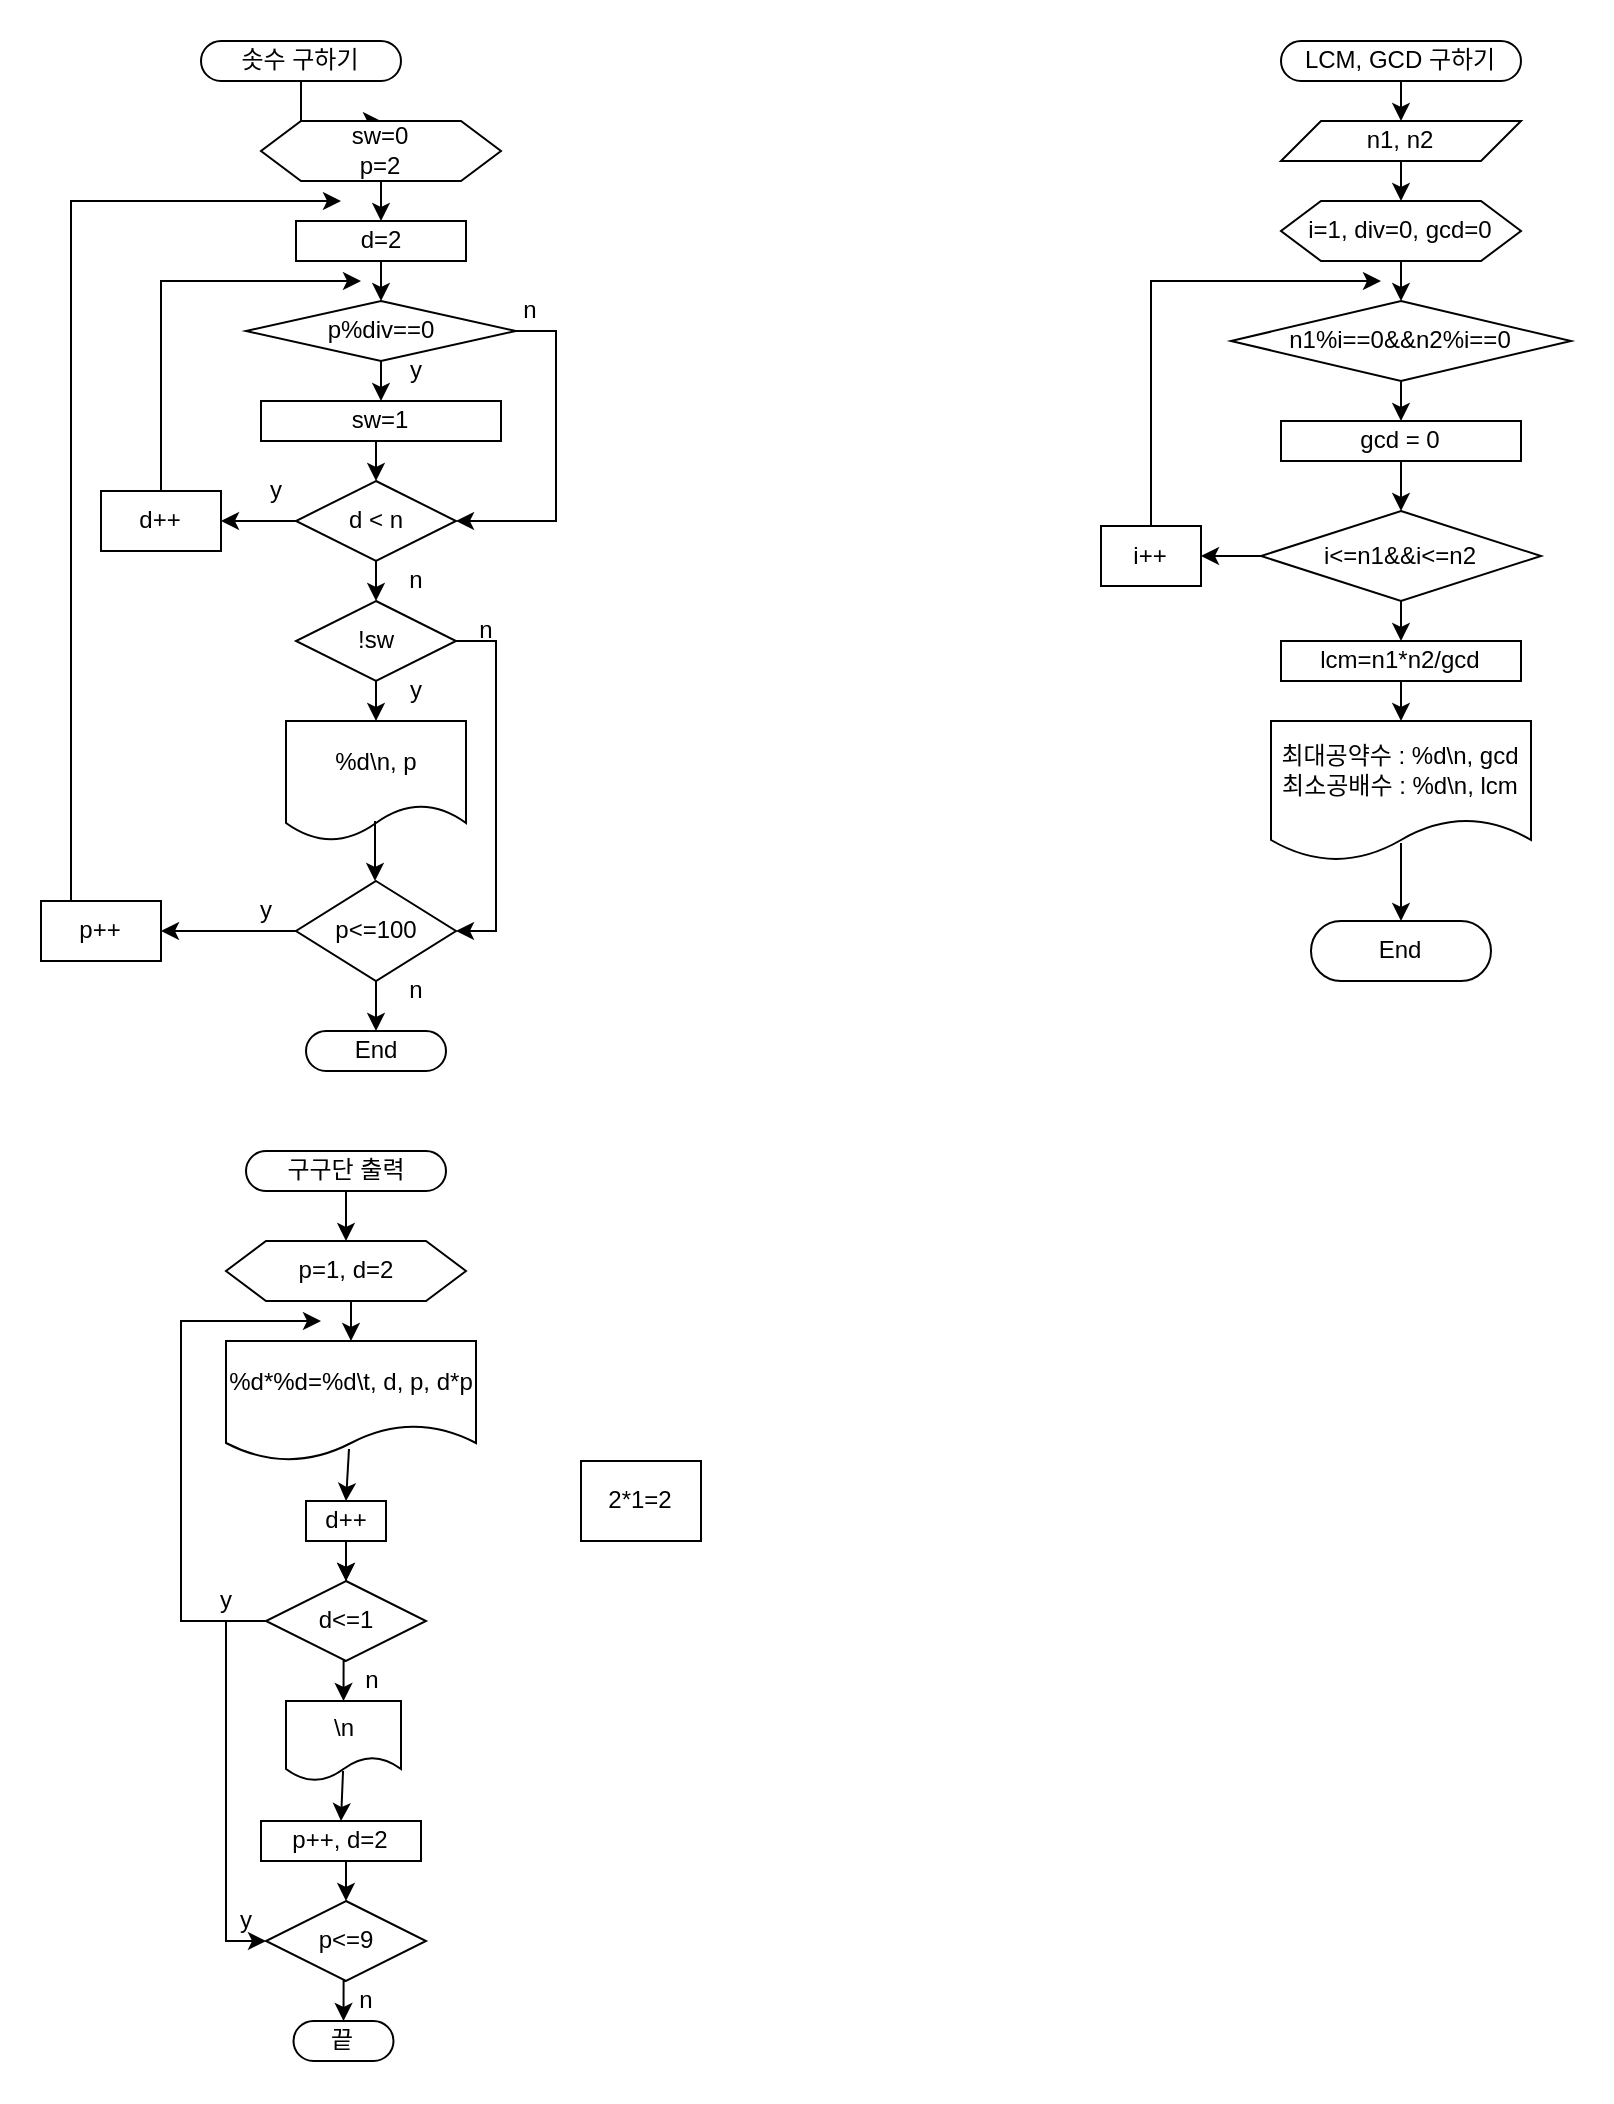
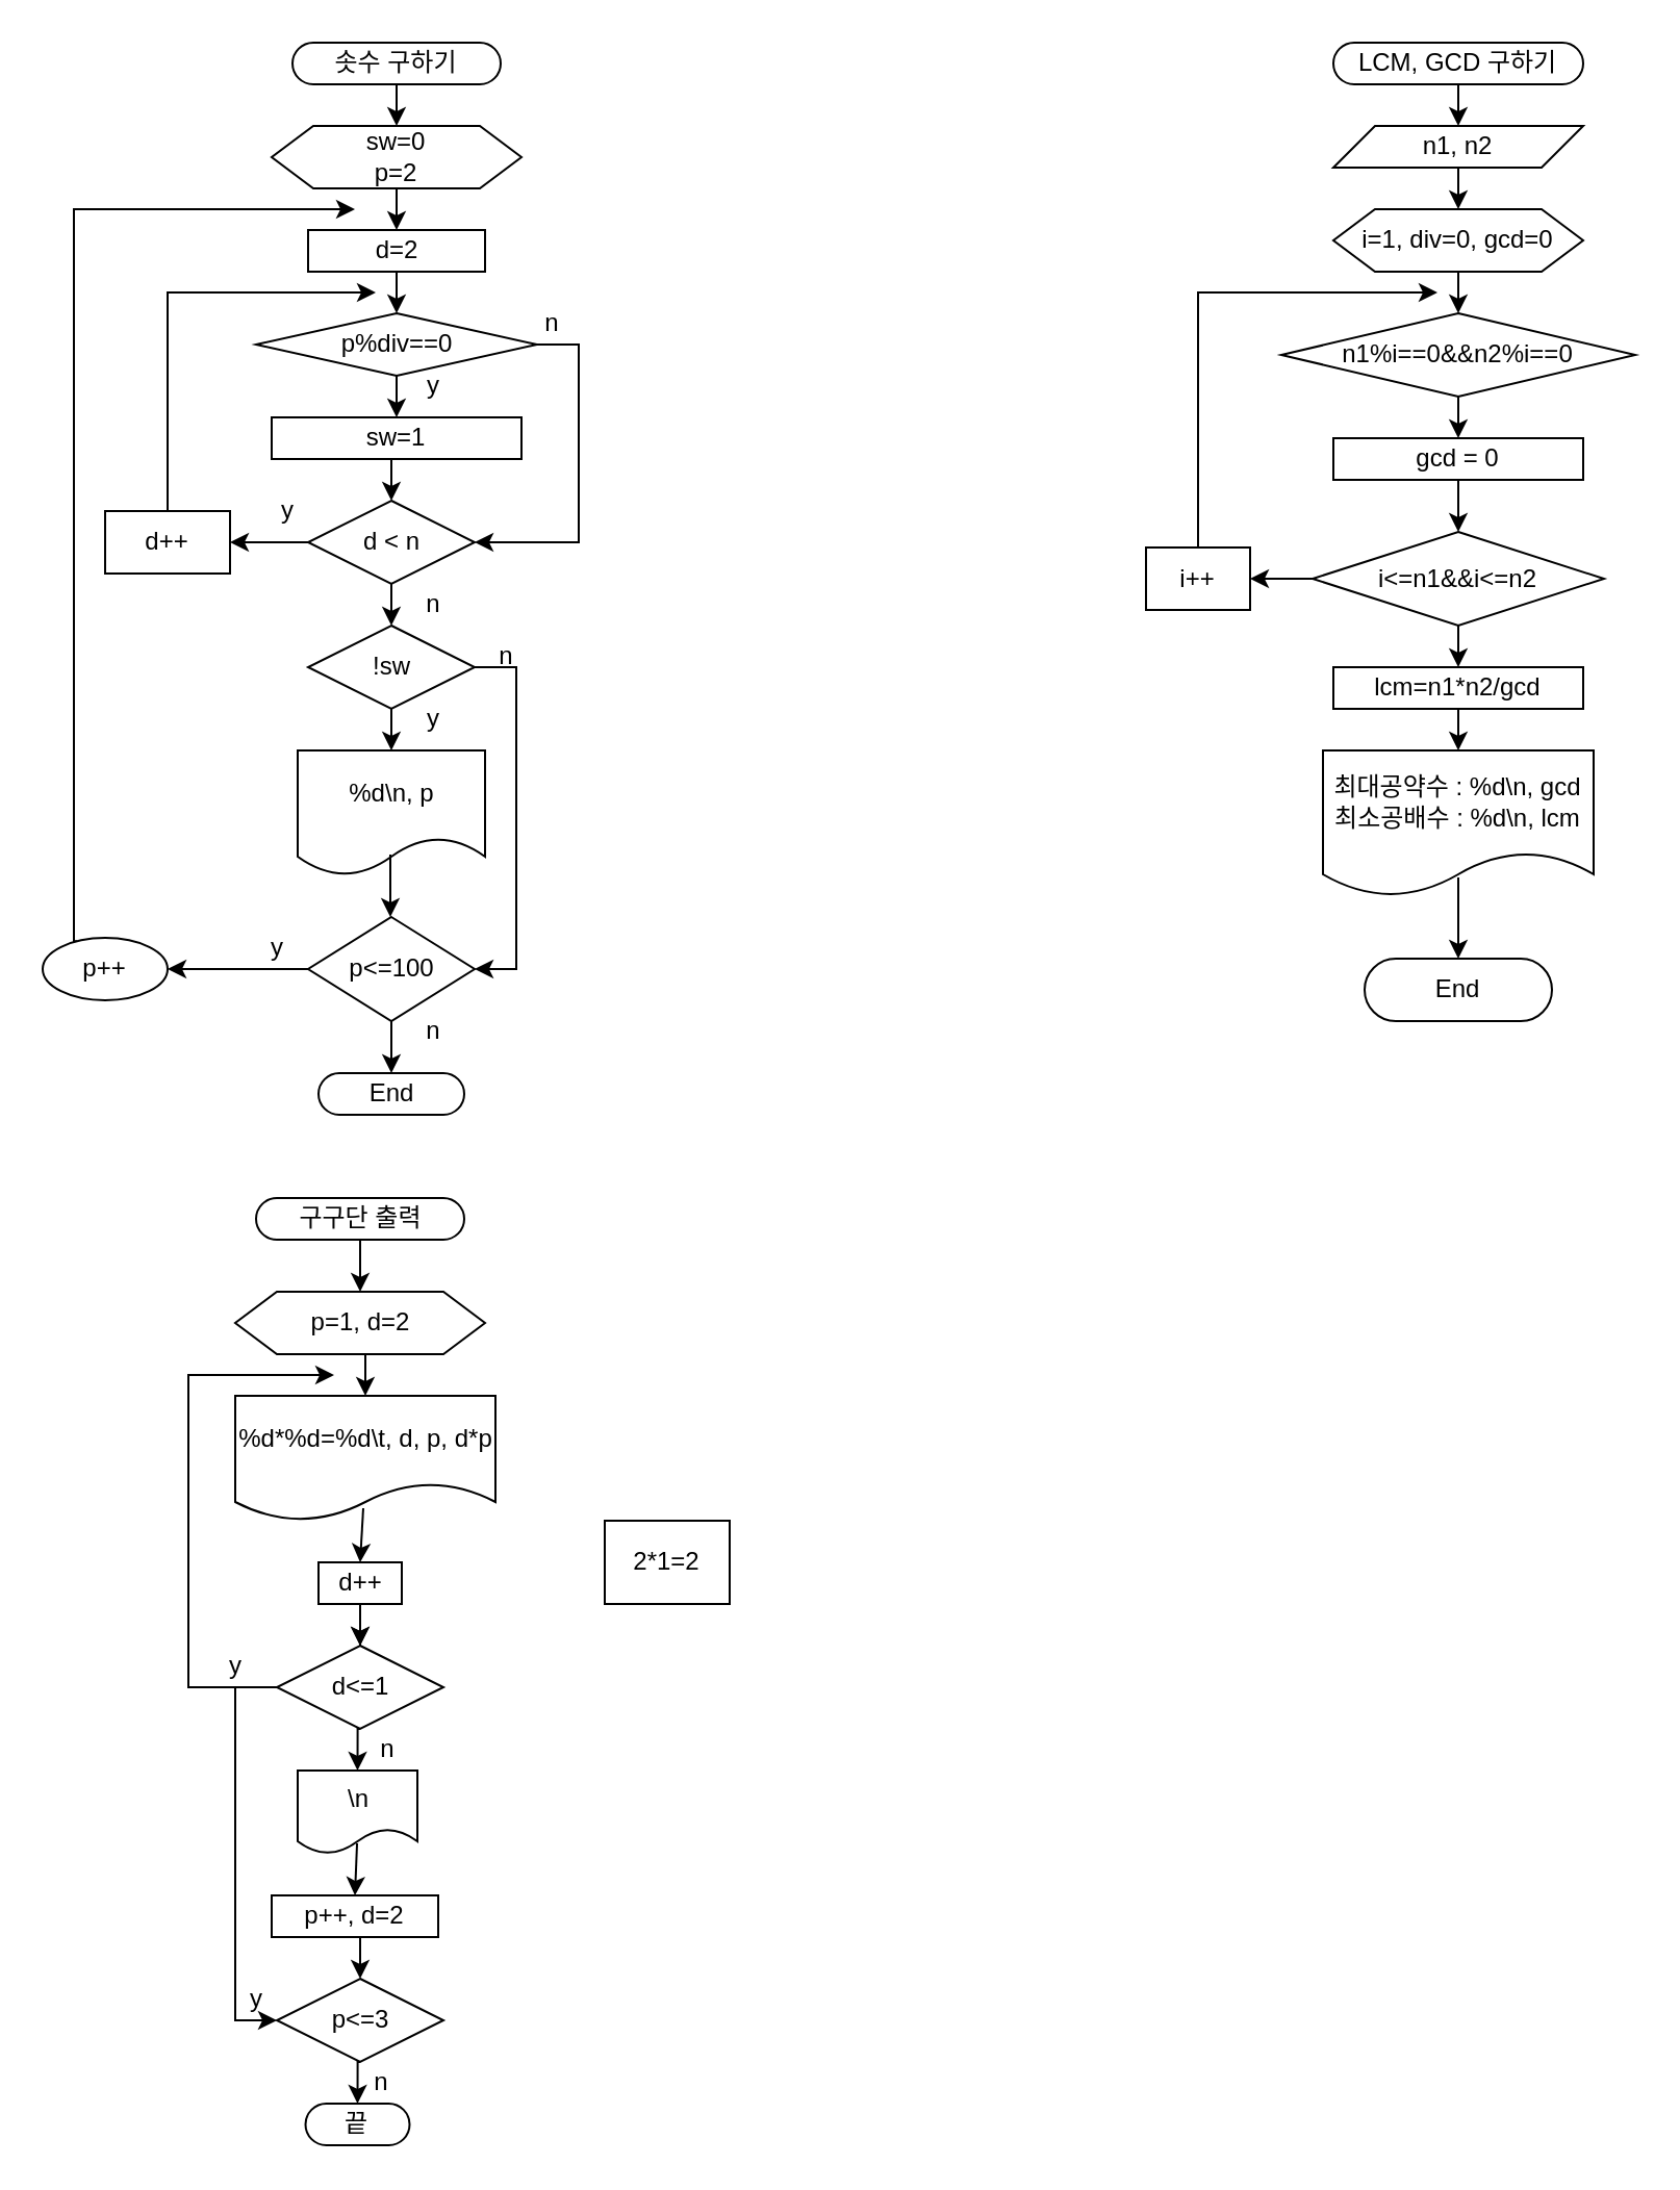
- <mxCell id="3" value="솟수 구하기" style="rounded=1;whiteSpace=wrap;html=1;arcSize=50;" vertex="1" parent="1"><mxGeometry x="100" y="20" width="100" height="20" as="geometry" /></mxCell>
+ <mxCell id="3" value="솟수 구하기" style="rounded=1;whiteSpace=wrap;html=1;arcSize=50;" vertex="1" parent="1"><mxGeometry x="140" y="20" width="100" height="20" as="geometry" /></mxCell>
- <mxCell id="26" value="p++" style="rounded=0;whiteSpace=wrap;html=1;" vertex="1" parent="1"><mxGeometry x="20" y="450" width="60" height="30" as="geometry" /></mxCell>
+ <mxCell id="26" value="p++" style="ellipse;whiteSpace=wrap;html=1;" vertex="1" parent="1"><mxGeometry x="20" y="450" width="60" height="30" as="geometry" /></mxCell>
- <mxCell id="58" value="p&amp;lt;=9" style="rhombus;whiteSpace=wrap;html=1;" vertex="1" parent="1"><mxGeometry x="132.5" y="950" width="80" height="40" as="geometry" /></mxCell>
+ <mxCell id="58" value="p&amp;lt;=3" style="rhombus;whiteSpace=wrap;html=1;" vertex="1" parent="1"><mxGeometry x="132.5" y="950" width="80" height="40" as="geometry" /></mxCell>
